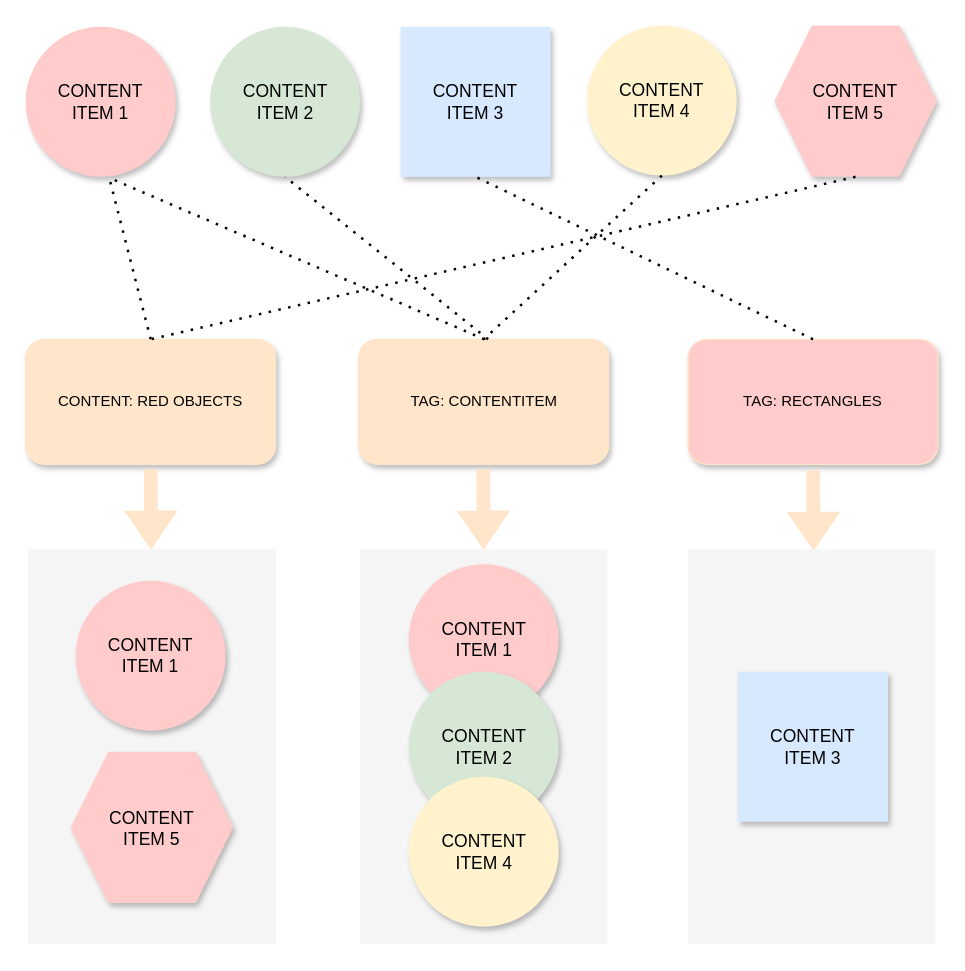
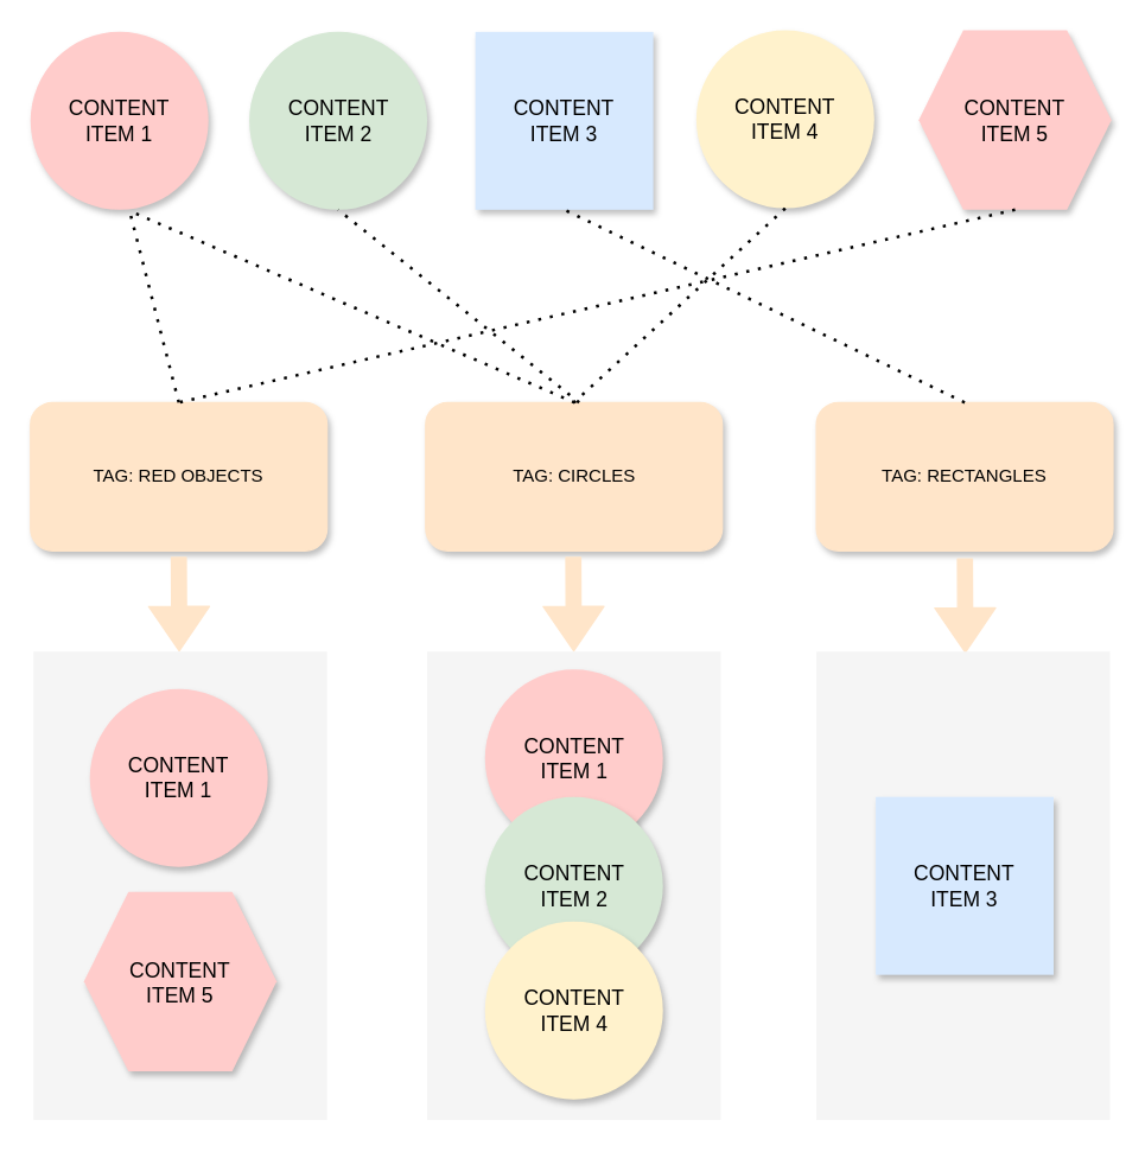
- <mxCell id="4" value="CONTENT: RED OBJECTS" style="rounded=1;whiteSpace=wrap;html=1;fillColor=#ffe5c9;strokeColor=#ffe5c9;shadow=1;" parent="1" vertex="1"><mxGeometry x="20" y="271" width="200" height="100" as="geometry" /></mxCell>
+ <mxCell id="4" value="TAG: RED OBJECTS" style="rounded=1;whiteSpace=wrap;html=1;fillColor=#ffe5c9;strokeColor=#ffe5c9;shadow=1;" parent="1" vertex="1"><mxGeometry x="20" y="271" width="200" height="100" as="geometry" /></mxCell>
- <mxCell id="2" value="TAG: CONTENTITEM" style="rounded=1;whiteSpace=wrap;html=1;fillColor=#ffe5c9;strokeColor=#ffe5c9;shadow=1;" parent="1" vertex="1"><mxGeometry x="286.5" y="271" width="200" height="100" as="geometry" /></mxCell>
+ <mxCell id="2" value="TAG: CIRCLES" style="rounded=1;whiteSpace=wrap;html=1;fillColor=#ffe5c9;strokeColor=#ffe5c9;shadow=1;" parent="1" vertex="1"><mxGeometry x="286.5" y="271" width="200" height="100" as="geometry" /></mxCell>
- <mxCell id="3" value="&lt;span&gt;TAG: RECTANGLES&lt;/span&gt;" style="rounded=1;whiteSpace=wrap;html=1;fillColor=#ffcccb;strokeColor=#ffe5c9;shadow=1;" parent="1" vertex="1"><mxGeometry x="550" y="271" width="200" height="100" as="geometry" /></mxCell>
+ <mxCell id="3" value="&lt;span&gt;TAG: RECTANGLES&lt;/span&gt;" style="rounded=1;whiteSpace=wrap;html=1;fillColor=#ffe5c9;strokeColor=#ffe5c9;shadow=1;" parent="1" vertex="1"><mxGeometry x="550" y="271" width="200" height="100" as="geometry" /></mxCell>
